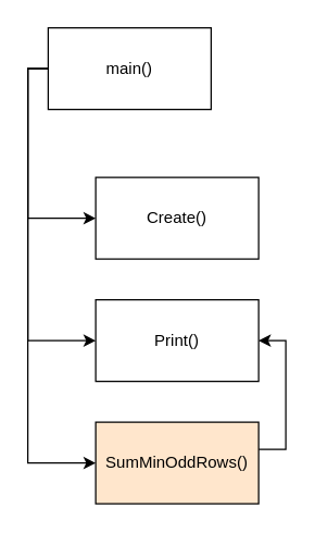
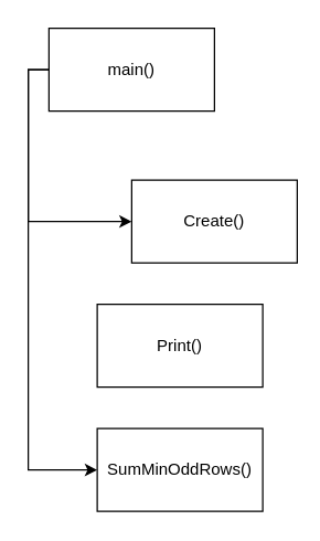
- <mxCell id="5" value="Create()" style="rounded=0;whiteSpace=wrap;html=1;" vertex="1" parent="1"><mxGeometry x="70" y="130" width="120" height="60" as="geometry" /></mxCell>
+ <mxCell id="5" value="Create()" style="rounded=0;whiteSpace=wrap;html=1;" vertex="1" parent="1"><mxGeometry x="95" y="130" width="120" height="60" as="geometry" /></mxCell>
- <mxCell id="3" style="edgeStyle=orthogonalEdgeStyle;rounded=0;orthogonalLoop=1;jettySize=auto;html=1;entryX=0;entryY=0.5;entryDx=0;entryDy=0;" edge="1" parent="1" source="4" target="6"><mxGeometry relative="1" as="geometry"><Array as="points"><mxPoint x="20" y="50" /><mxPoint x="20" y="250" /></Array></mxGeometry></mxCell>
- <mxCell id="7" style="edgeStyle=orthogonalEdgeStyle;rounded=0;orthogonalLoop=1;jettySize=auto;html=1;entryX=1;entryY=0.5;entryDx=0;entryDy=0;" edge="1" parent="1" source="8" target="6"><mxGeometry relative="1" as="geometry"><Array as="points"><mxPoint x="210" y="330" /><mxPoint x="210" y="250" /></Array></mxGeometry></mxCell>
- <mxCell id="8" value="SumMinOddRows()" style="rounded=0;whiteSpace=wrap;html=1;fillColor=#ffe6cc;" vertex="1" parent="1"><mxGeometry x="70" y="310" width="120" height="60" as="geometry" /></mxCell>
+ <mxCell id="8" value="SumMinOddRows()" style="rounded=0;whiteSpace=wrap;html=1;" vertex="1" parent="1"><mxGeometry x="70" y="310" width="120" height="60" as="geometry" /></mxCell>
